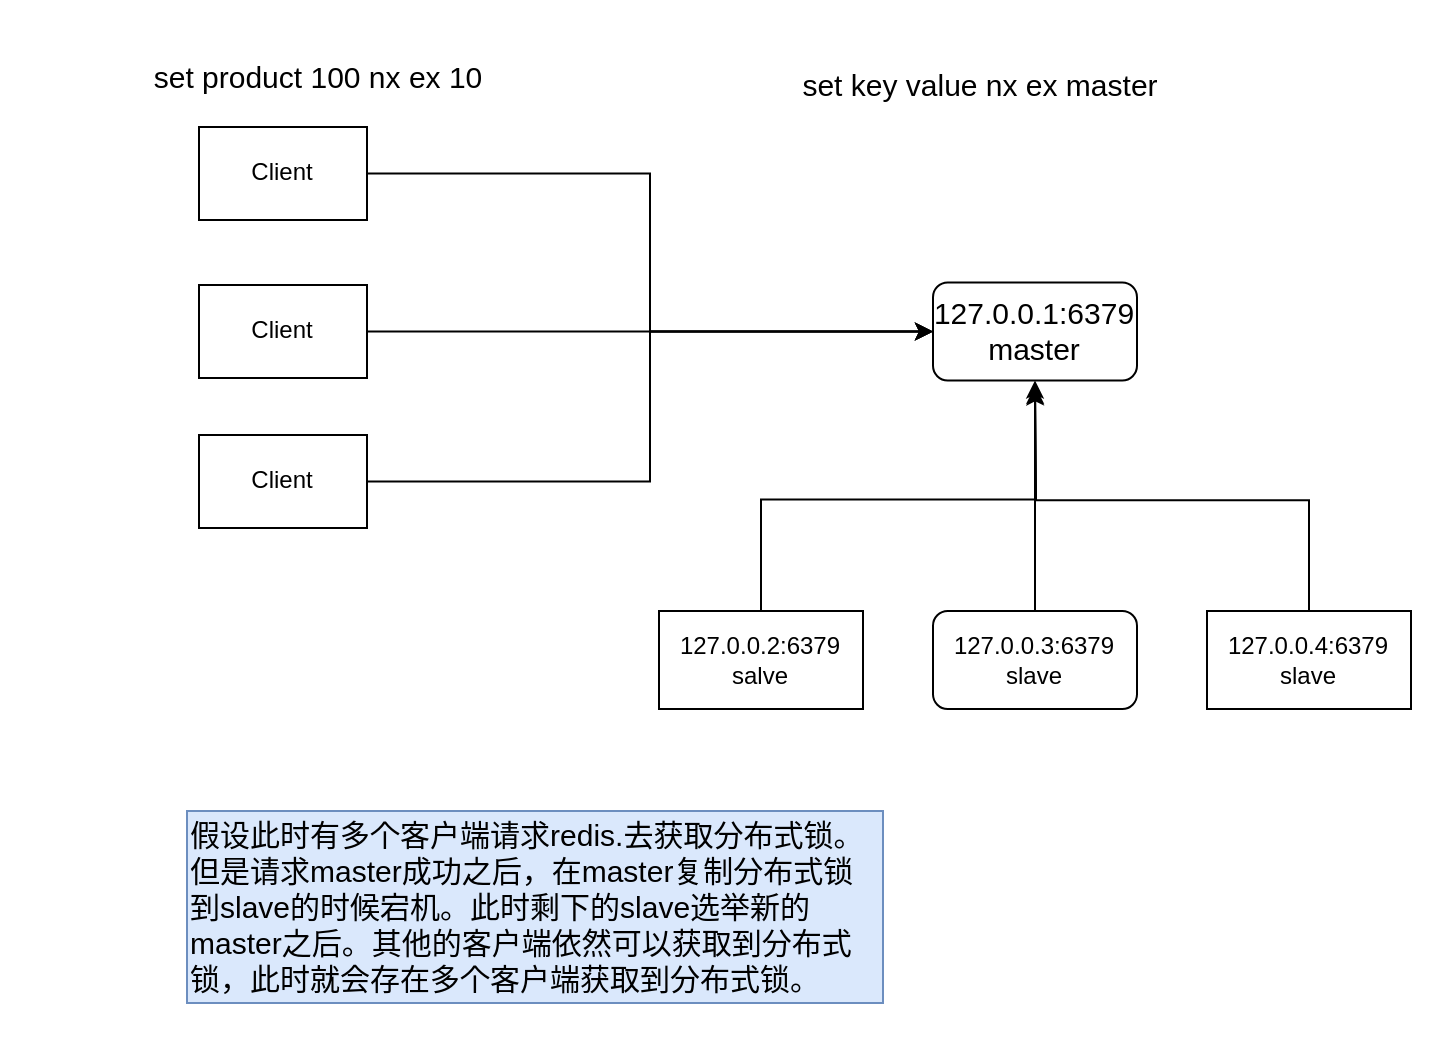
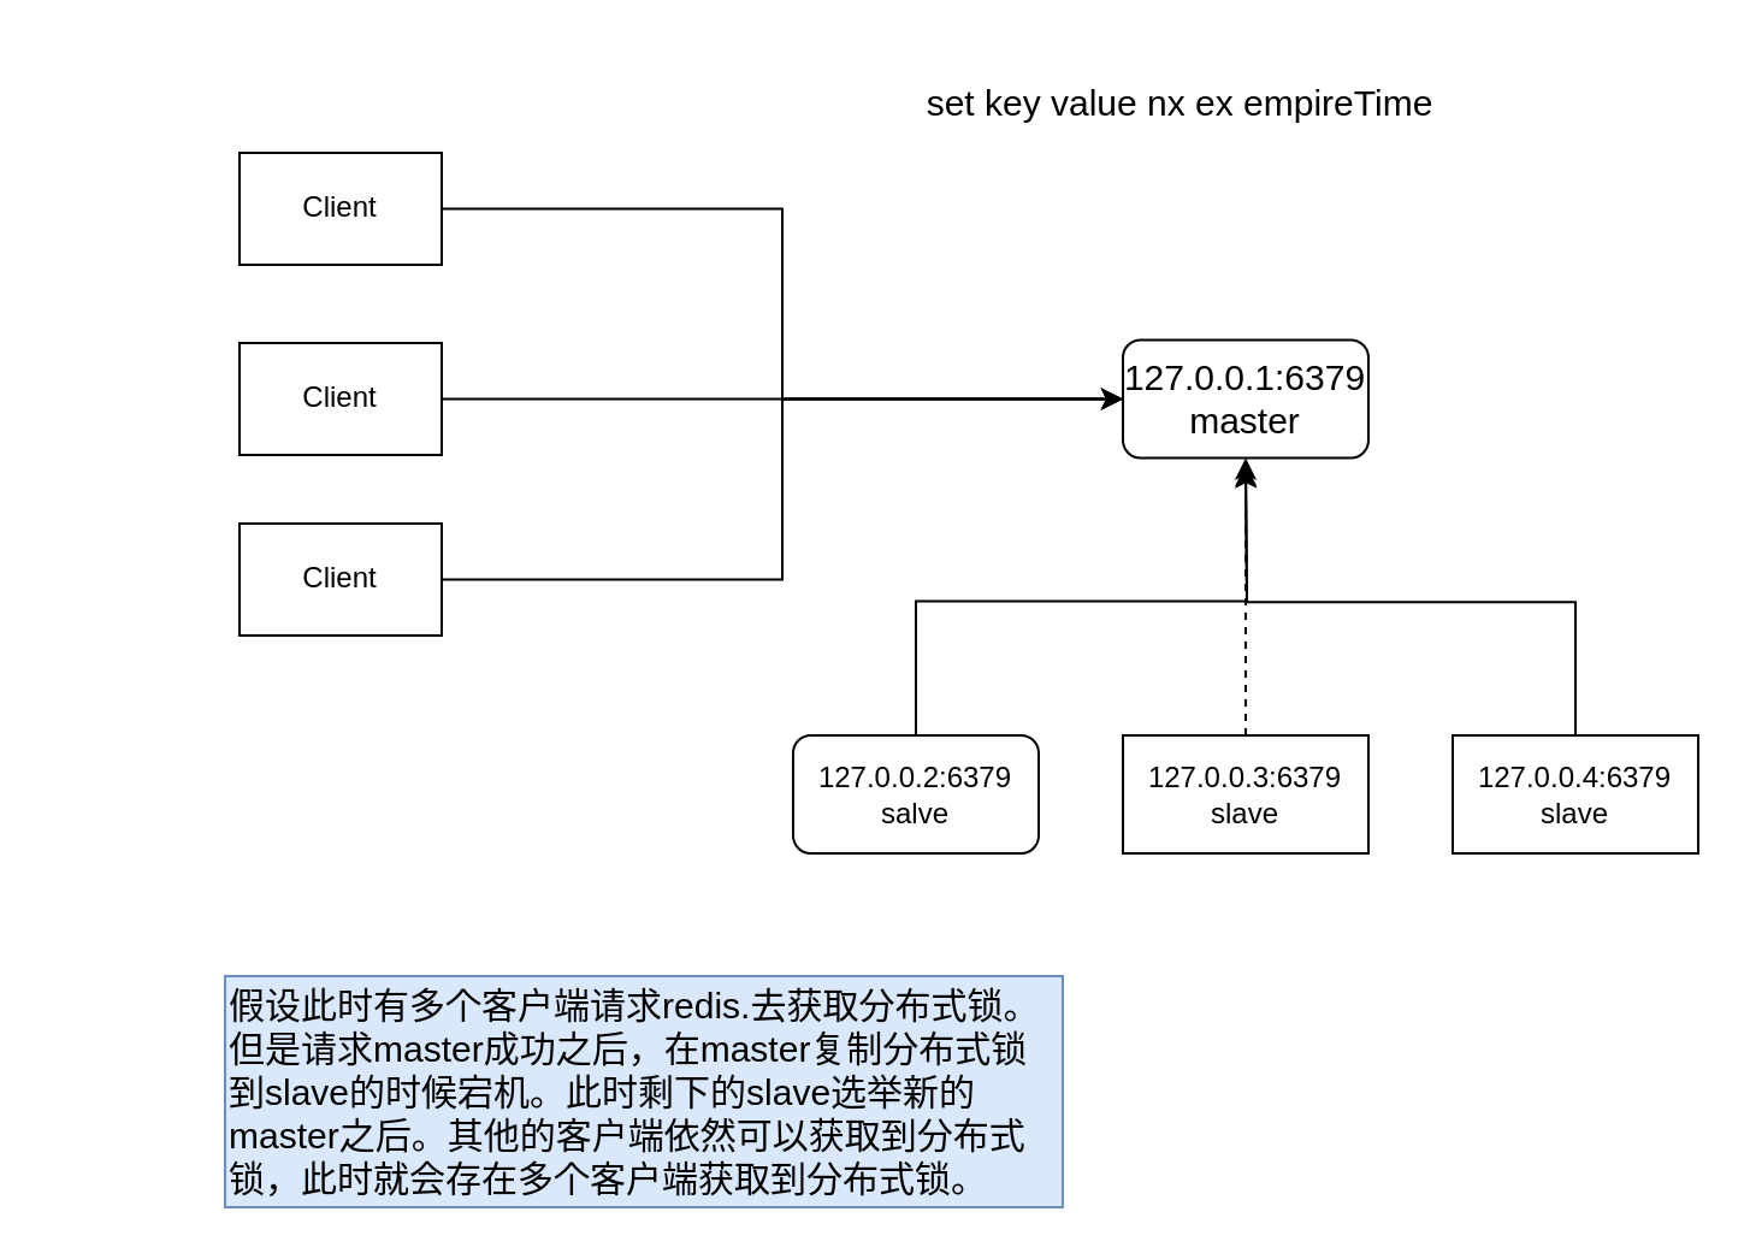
- <mxCell id="12" value="&lt;font style=&quot;vertical-align: inherit&quot;&gt;&lt;font style=&quot;vertical-align: inherit&quot;&gt;&lt;font style=&quot;vertical-align: inherit&quot;&gt;&lt;font style=&quot;vertical-align: inherit&quot;&gt;&lt;font style=&quot;vertical-align: inherit&quot;&gt;&lt;font style=&quot;vertical-align: inherit&quot;&gt;&lt;font style=&quot;vertical-align: inherit&quot;&gt;&lt;font style=&quot;vertical-align: inherit ; font-size: 15px&quot;&gt;set product 100 nx ex 10&lt;/font&gt;&lt;/font&gt;&lt;/font&gt;&lt;/font&gt;&lt;/font&gt;&lt;/font&gt;&lt;/font&gt;&lt;/font&gt;" style="text;html=1;strokeColor=none;fillColor=none;align=center;verticalAlign=middle;whiteSpace=wrap;rounded=0;" vertex="1" parent="1"><mxGeometry x="20" y="20" width="278" height="35" as="geometry" /></mxCell>
- <mxCell id="11" value="&lt;font style=&quot;vertical-align: inherit&quot;&gt;&lt;font style=&quot;vertical-align: inherit&quot;&gt;&lt;font style=&quot;vertical-align: inherit&quot;&gt;&lt;font style=&quot;vertical-align: inherit&quot;&gt;&lt;font style=&quot;vertical-align: inherit&quot;&gt;&lt;font style=&quot;vertical-align: inherit&quot;&gt;&lt;font style=&quot;vertical-align: inherit&quot;&gt;&lt;font style=&quot;vertical-align: inherit ; font-size: 15px&quot;&gt;set key value nx ex master&lt;/font&gt;&lt;/font&gt;&lt;/font&gt;&lt;/font&gt;&lt;/font&gt;&lt;/font&gt;&lt;/font&gt;&lt;/font&gt;" style="text;html=1;strokeColor=none;fillColor=none;align=center;verticalAlign=middle;whiteSpace=wrap;rounded=0;" parent="1" vertex="1"><mxGeometry x="351" y="24" width="278" height="35" as="geometry" /></mxCell>
+ <mxCell id="11" value="&lt;font style=&quot;vertical-align: inherit&quot;&gt;&lt;font style=&quot;vertical-align: inherit&quot;&gt;&lt;font style=&quot;vertical-align: inherit&quot;&gt;&lt;font style=&quot;vertical-align: inherit&quot;&gt;&lt;font style=&quot;vertical-align: inherit&quot;&gt;&lt;font style=&quot;vertical-align: inherit&quot;&gt;&lt;font style=&quot;vertical-align: inherit&quot;&gt;&lt;font style=&quot;vertical-align: inherit ; font-size: 15px&quot;&gt;set key value nx ex empireTime&lt;/font&gt;&lt;/font&gt;&lt;/font&gt;&lt;/font&gt;&lt;/font&gt;&lt;/font&gt;&lt;/font&gt;&lt;/font&gt;" style="text;html=1;strokeColor=none;fillColor=none;align=center;verticalAlign=middle;whiteSpace=wrap;rounded=0;" parent="1" vertex="1"><mxGeometry x="351" y="24" width="278" height="35" as="geometry" /></mxCell>
- <mxCell id="5" style="edgeStyle=orthogonalEdgeStyle;rounded=0;orthogonalLoop=1;jettySize=auto;html=1;exitX=0.5;exitY=0;exitDx=0;exitDy=0;entryX=0.5;entryY=1;entryDx=0;entryDy=0;strokeWidth=1;" edge="1" parent="1" source="6" target="2"><mxGeometry relative="1" as="geometry" /></mxCell>
+ <mxCell id="5" style="edgeStyle=orthogonalEdgeStyle;rounded=0;orthogonalLoop=1;jettySize=auto;html=1;exitX=0.5;exitY=0;exitDx=0;exitDy=0;entryX=0.5;entryY=1;entryDx=0;entryDy=0;strokeWidth=1;dashed=1;" edge="1" parent="1" source="6" target="2"><mxGeometry relative="1" as="geometry" /></mxCell>
- <mxCell id="8" value="&lt;font style=&quot;vertical-align: inherit&quot;&gt;&lt;font style=&quot;vertical-align: inherit&quot;&gt;&lt;font style=&quot;vertical-align: inherit&quot;&gt;&lt;font style=&quot;vertical-align: inherit&quot;&gt;&lt;font style=&quot;vertical-align: inherit&quot;&gt;&lt;font style=&quot;vertical-align: inherit&quot;&gt;&lt;font style=&quot;vertical-align: inherit&quot;&gt;&lt;font style=&quot;vertical-align: inherit&quot;&gt;127.0.0.2:6379&lt;/font&gt;&lt;/font&gt;&lt;/font&gt;&lt;/font&gt;&lt;/font&gt;&lt;/font&gt;&lt;br&gt;salve&lt;br&gt;&lt;/font&gt;&lt;/font&gt;" style="whiteSpace=wrap;html=1;rounded=0;" parent="1" vertex="1"><mxGeometry x="329" y="305" width="102" height="49" as="geometry" /></mxCell>
+ <mxCell id="8" value="&lt;font style=&quot;vertical-align: inherit&quot;&gt;&lt;font style=&quot;vertical-align: inherit&quot;&gt;&lt;font style=&quot;vertical-align: inherit&quot;&gt;&lt;font style=&quot;vertical-align: inherit&quot;&gt;&lt;font style=&quot;vertical-align: inherit&quot;&gt;&lt;font style=&quot;vertical-align: inherit&quot;&gt;&lt;font style=&quot;vertical-align: inherit&quot;&gt;&lt;font style=&quot;vertical-align: inherit&quot;&gt;127.0.0.2:6379&lt;/font&gt;&lt;/font&gt;&lt;/font&gt;&lt;/font&gt;&lt;/font&gt;&lt;/font&gt;&lt;br&gt;salve&lt;br&gt;&lt;/font&gt;&lt;/font&gt;" style="rounded=1;whiteSpace=wrap;html=1;" parent="1" vertex="1"><mxGeometry x="329" y="305" width="102" height="49" as="geometry" /></mxCell>
- <mxCell id="6" value="&lt;font style=&quot;vertical-align: inherit&quot;&gt;&lt;font style=&quot;vertical-align: inherit&quot;&gt;&lt;font style=&quot;vertical-align: inherit&quot;&gt;&lt;font style=&quot;vertical-align: inherit&quot;&gt;&lt;font style=&quot;vertical-align: inherit&quot;&gt;127.0.0.3:6379&lt;/font&gt;&lt;/font&gt;&lt;/font&gt;&lt;/font&gt;&lt;/font&gt;&lt;br&gt;slave" style="rounded=1;whiteSpace=wrap;html=1;" parent="1" vertex="1"><mxGeometry x="466" y="305" width="102" height="49" as="geometry" /></mxCell>
+ <mxCell id="6" value="&lt;font style=&quot;vertical-align: inherit&quot;&gt;&lt;font style=&quot;vertical-align: inherit&quot;&gt;&lt;font style=&quot;vertical-align: inherit&quot;&gt;&lt;font style=&quot;vertical-align: inherit&quot;&gt;&lt;font style=&quot;vertical-align: inherit&quot;&gt;127.0.0.3:6379&lt;/font&gt;&lt;/font&gt;&lt;/font&gt;&lt;/font&gt;&lt;/font&gt;&lt;br&gt;slave" style="whiteSpace=wrap;html=1;rounded=0;" parent="1" vertex="1"><mxGeometry x="466" y="305" width="102" height="49" as="geometry" /></mxCell>
